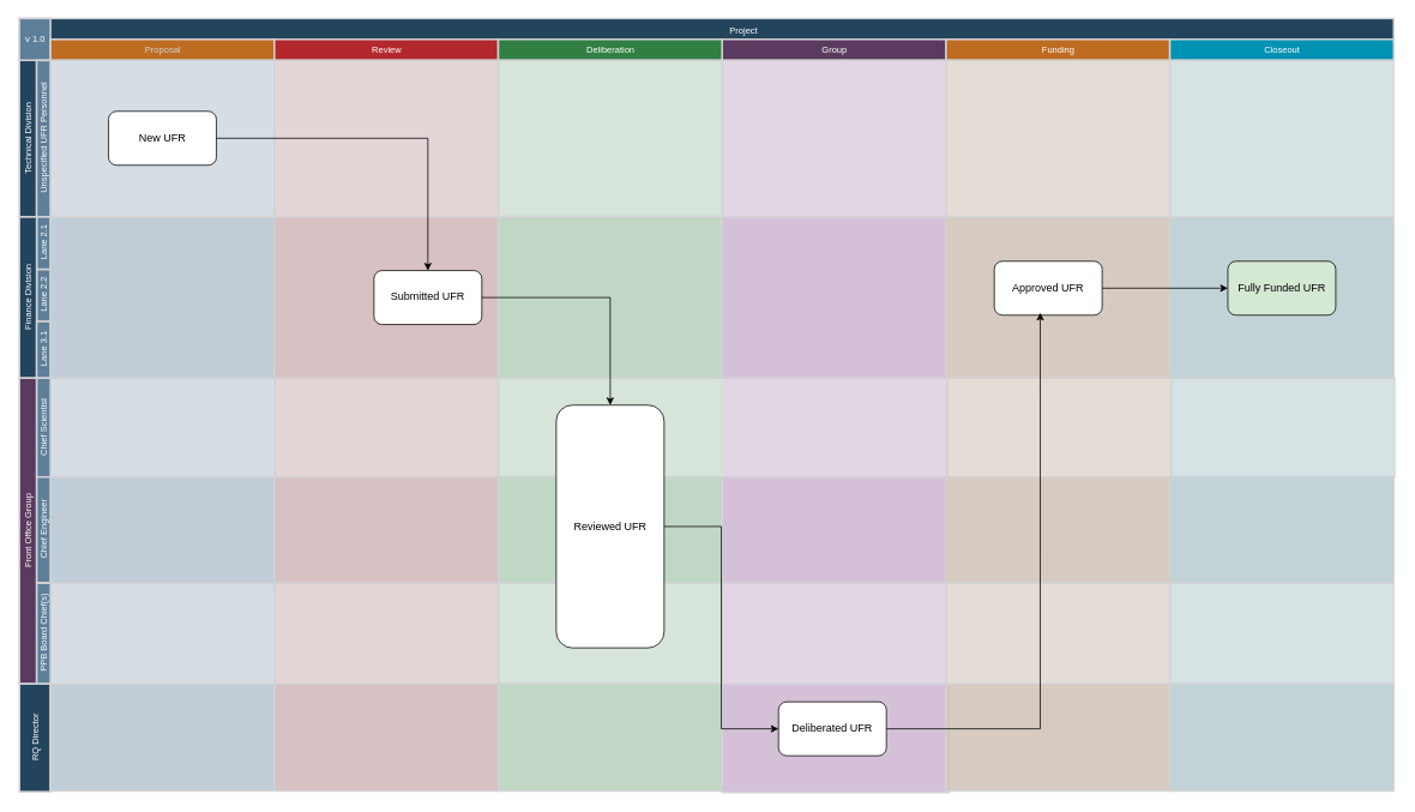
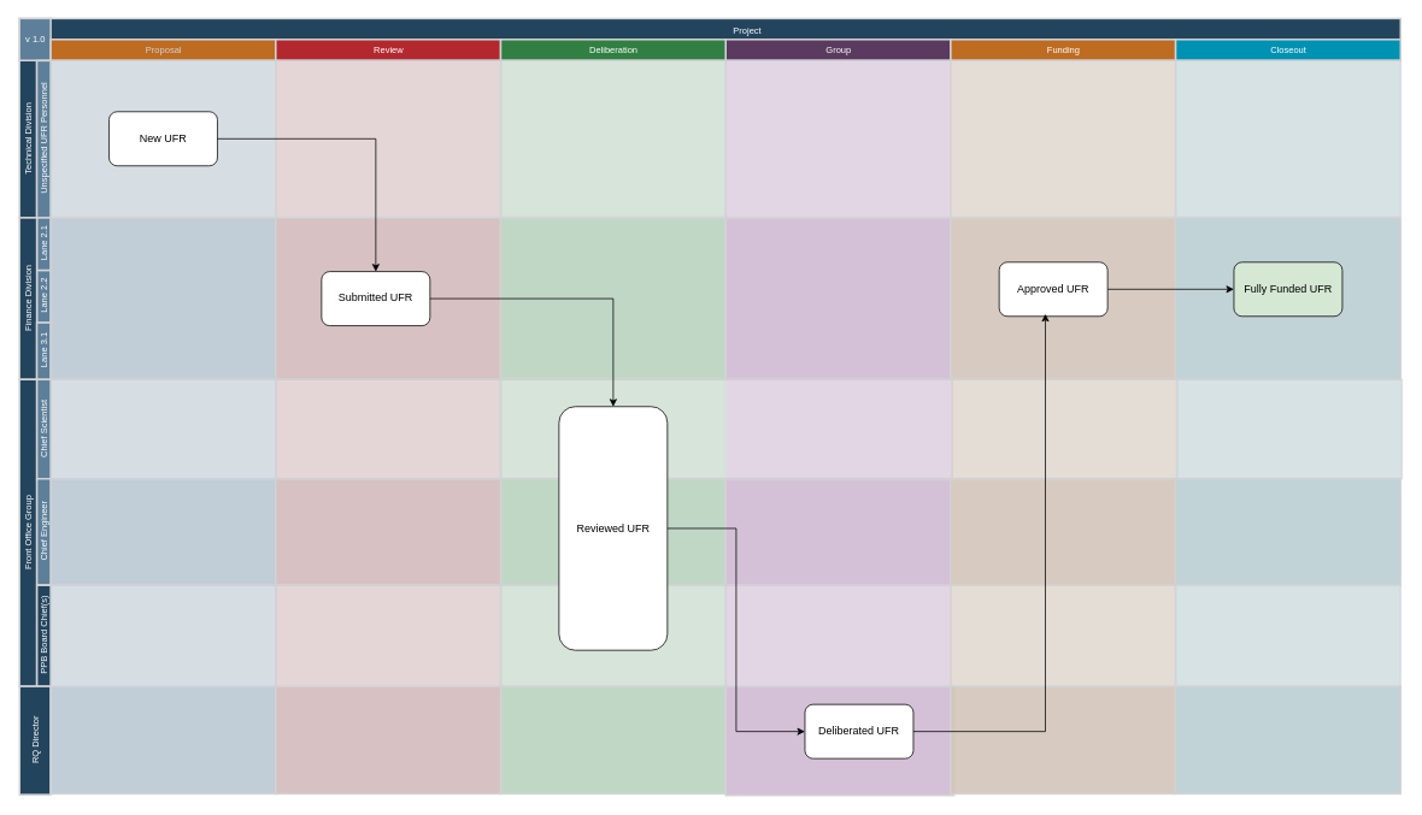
- <mxCell id="38" value="Submitted UFR" style="rounded=1;whiteSpace=wrap;html=1;" vertex="1" parent="31"><mxGeometry x="359.78" y="59.59" width="120" height="60" as="geometry" /></mxCell>
+ <mxCell id="38" value="Submitted UFR" style="rounded=1;whiteSpace=wrap;html=1;" vertex="1" parent="31"><mxGeometry x="299.78" y="59.59" width="120" height="60" as="geometry" /></mxCell>
- <mxCell id="10" value="Front Office Group" style="strokeColor=#d3d3d5;fillColor=#5a3a5e;fontSize=10;strokeWidth=2;horizontal=0;fontFamily=Helvetica;html=1;fontColor=#FFFFFF;fontStyle=0;" parent="1" vertex="1"><mxGeometry x="20.56" y="420" width="19.25" height="340" as="geometry" /></mxCell>
+ <mxCell id="10" value="Front Office Group" style="strokeColor=#d3d3d5;fillColor=#23445D;fontSize=10;strokeWidth=2;horizontal=0;fontFamily=Helvetica;html=1;fontColor=#FFFFFF;fontStyle=0" parent="1" vertex="1"><mxGeometry x="20.56" y="420" width="19.25" height="340" as="geometry" /></mxCell>
- <mxCell id="14" value="PPB Board Chief(s)" style="strokeColor=#d3d3d5;fillColor=#5d7f99;fontSize=10;strokeWidth=2;horizontal=0;fontFamily=Helvetica;html=1;labelBackgroundColor=none;fontColor=#FFFFFF;" vertex="1" parent="1"><mxGeometry x="39.94" y="648" width="15.4" height="112" as="geometry" /></mxCell>
+ <mxCell id="14" value="PPB Board Chief(s)" style="strokeColor=#d3d3d5;fillColor=#23445d;fontSize=10;strokeWidth=2;horizontal=0;fontFamily=Helvetica;html=1;labelBackgroundColor=none;fontColor=#FFFFFF;" vertex="1" parent="1"><mxGeometry x="39.94" y="648" width="15.4" height="112" as="geometry" /></mxCell>
- <mxCell id="63" value="Deliberated UFR" style="rounded=1;whiteSpace=wrap;html=1;" vertex="1" parent="56"><mxGeometry x="809.66" y="20" width="120" height="60" as="geometry" /></mxCell>
+ <mxCell id="63" value="Deliberated UFR" style="rounded=1;whiteSpace=wrap;html=1;" vertex="1" parent="56"><mxGeometry x="834.66" y="20" width="120" height="60" as="geometry" /></mxCell>
